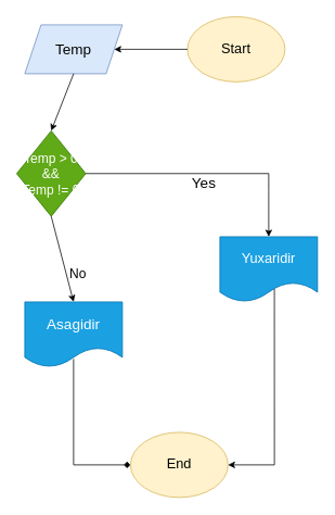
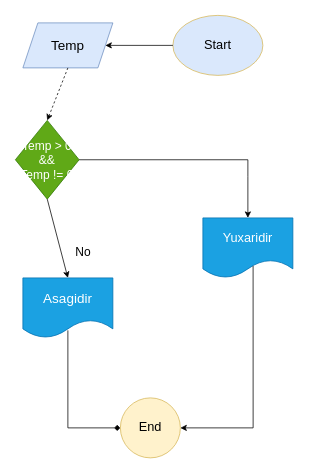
- <mxCell id="2" value="&lt;font style=&quot;vertical-align: inherit;&quot;&gt;&lt;font style=&quot;vertical-align: inherit; font-size: 17px;&quot;&gt;Start&lt;/font&gt;&lt;/font&gt;" style="ellipse;whiteSpace=wrap;html=1;fillColor=#fff2cc;strokeColor=#d6b656;" vertex="1" parent="1"><mxGeometry x="230" y="20" width="120" height="80" as="geometry" /></mxCell>
+ <mxCell id="2" value="&lt;font style=&quot;vertical-align: inherit;&quot;&gt;&lt;font style=&quot;vertical-align: inherit; font-size: 17px;&quot;&gt;Start&lt;/font&gt;&lt;/font&gt;" style="ellipse;whiteSpace=wrap;html=1;fillColor=#dae8fc;strokeColor=#d6b656;" vertex="1" parent="1"><mxGeometry x="230" y="20" width="120" height="80" as="geometry" /></mxCell>
- <mxCell id="5" value="" style="endArrow=classic;html=1;rounded=0;exitX=0.5;exitY=1;exitDx=0;exitDy=0;entryX=0.5;entryY=0;entryDx=0;entryDy=0;" edge="1" parent="1" source="4" target="6"><mxGeometry width="50" height="50" relative="1" as="geometry"><mxPoint x="290" y="290" as="sourcePoint" /><mxPoint x="290" y="250" as="targetPoint" /></mxGeometry></mxCell>
+ <mxCell id="5" value="" style="endArrow=classic;html=1;rounded=0;exitX=0.5;exitY=1;exitDx=0;exitDy=0;entryX=0.5;entryY=0;entryDx=0;entryDy=0;dashed=1;" edge="1" parent="1" source="4" target="6"><mxGeometry width="50" height="50" relative="1" as="geometry"><mxPoint x="290" y="290" as="sourcePoint" /><mxPoint x="290" y="250" as="targetPoint" /></mxGeometry></mxCell>
- <mxCell id="8" value="&lt;font style=&quot;vertical-align: inherit;&quot;&gt;&lt;font style=&quot;vertical-align: inherit; font-size: 18px;&quot;&gt;Yes&lt;/font&gt;&lt;/font&gt;" style="text;html=1;align=center;verticalAlign=middle;resizable=0;points=[];autosize=1;strokeColor=none;fillColor=none;" vertex="1" parent="1"><mxGeometry x="225" y="205" width="50" height="40" as="geometry" /></mxCell>
- <mxCell id="9" value="&lt;font style=&quot;vertical-align: inherit;&quot;&gt;&lt;font style=&quot;vertical-align: inherit; font-size: 16px;&quot;&gt;No&lt;/font&gt;&lt;/font&gt;" style="text;html=1;align=center;verticalAlign=middle;resizable=0;points=[];autosize=1;strokeColor=none;fillColor=none;strokeWidth=4;" vertex="1" parent="1"><mxGeometry x="75" y="320" width="40" height="30" as="geometry" /></mxCell>
+ <mxCell id="9" value="&lt;font style=&quot;vertical-align: inherit;&quot;&gt;&lt;font style=&quot;vertical-align: inherit; font-size: 16px;&quot;&gt;No&lt;/font&gt;&lt;/font&gt;" style="text;html=1;align=center;verticalAlign=middle;resizable=0;points=[];autosize=1;strokeColor=none;fillColor=none;strokeWidth=4;" vertex="1" parent="1"><mxGeometry x="90" y="320" width="40" height="30" as="geometry" /></mxCell>
- <mxCell id="15" value="&lt;font style=&quot;vertical-align: inherit;&quot;&gt;&lt;font style=&quot;vertical-align: inherit; font-size: 17px;&quot;&gt;End&lt;/font&gt;&lt;/font&gt;" style="ellipse;whiteSpace=wrap;html=1;fillColor=#fff2cc;strokeColor=#d6b656;" vertex="1" parent="1"><mxGeometry x="160" y="530" width="120" height="80" as="geometry" /></mxCell>
+ <mxCell id="15" value="&lt;font style=&quot;vertical-align: inherit;&quot;&gt;&lt;font style=&quot;vertical-align: inherit; font-size: 17px;&quot;&gt;End&lt;/font&gt;&lt;/font&gt;" style="ellipse;whiteSpace=wrap;html=1;fillColor=#fff2cc;strokeColor=#d6b656;" vertex="1" parent="1"><mxGeometry x="160" y="530" width="80" height="80" as="geometry" /></mxCell>
